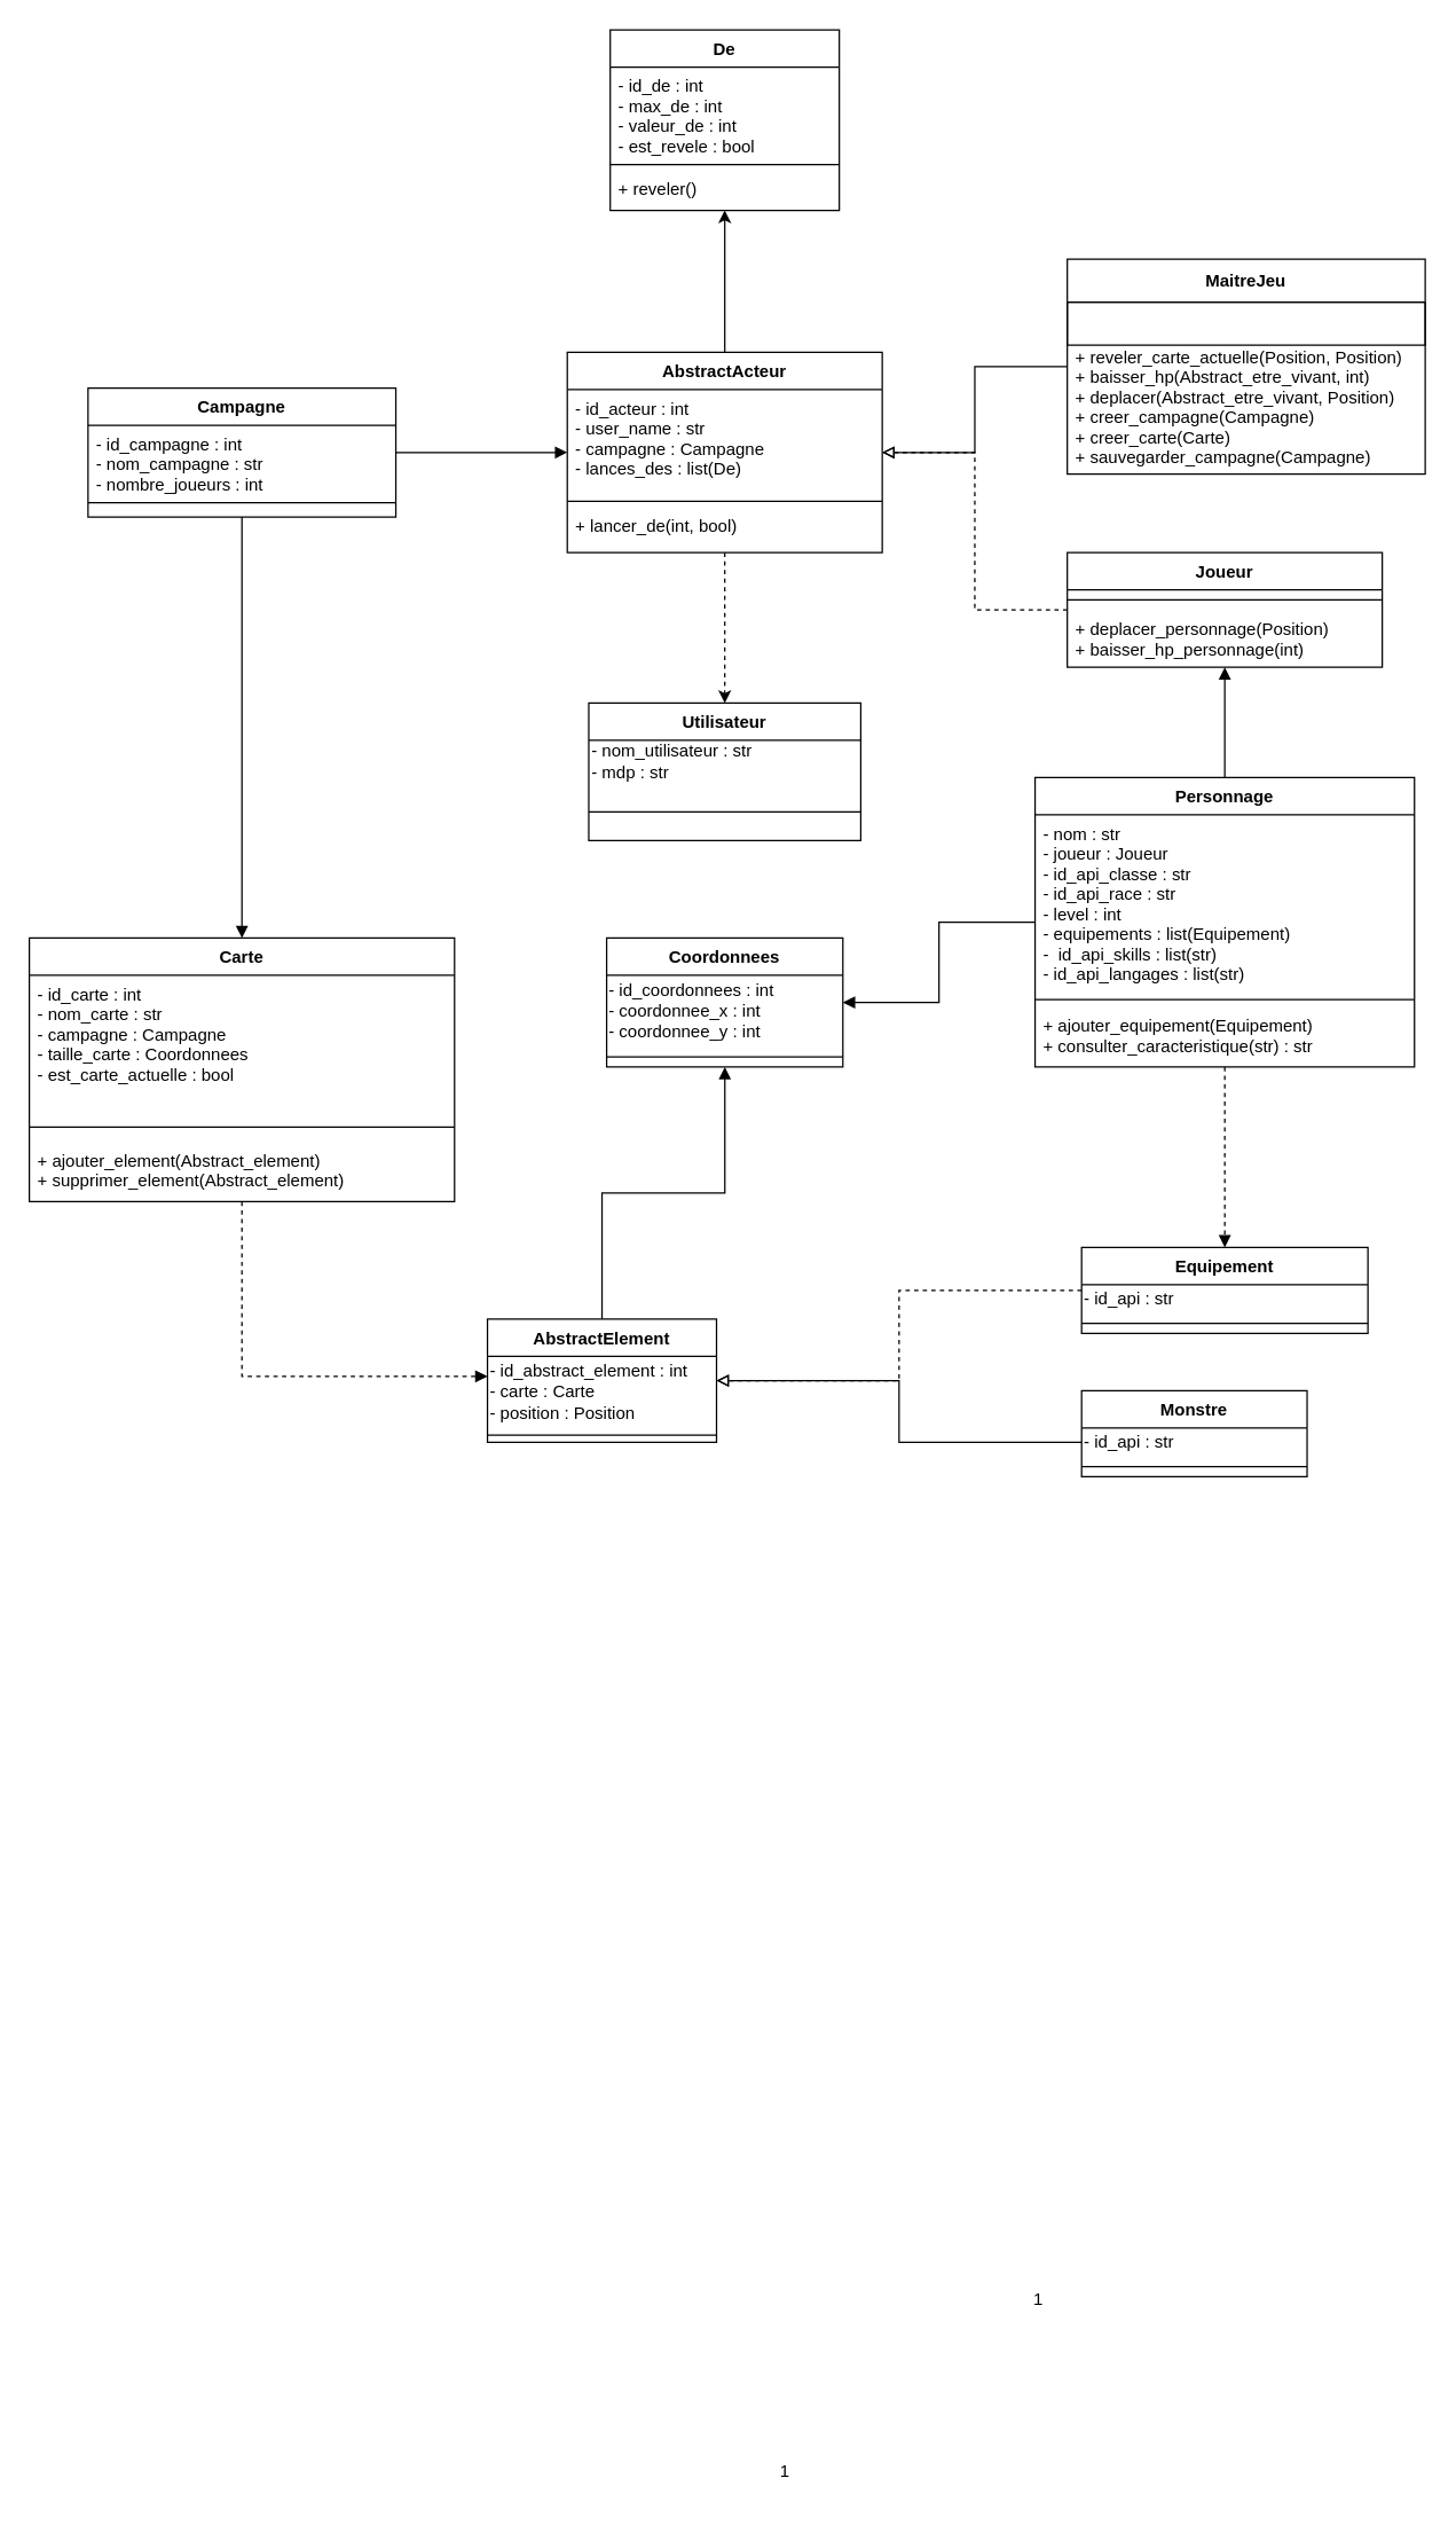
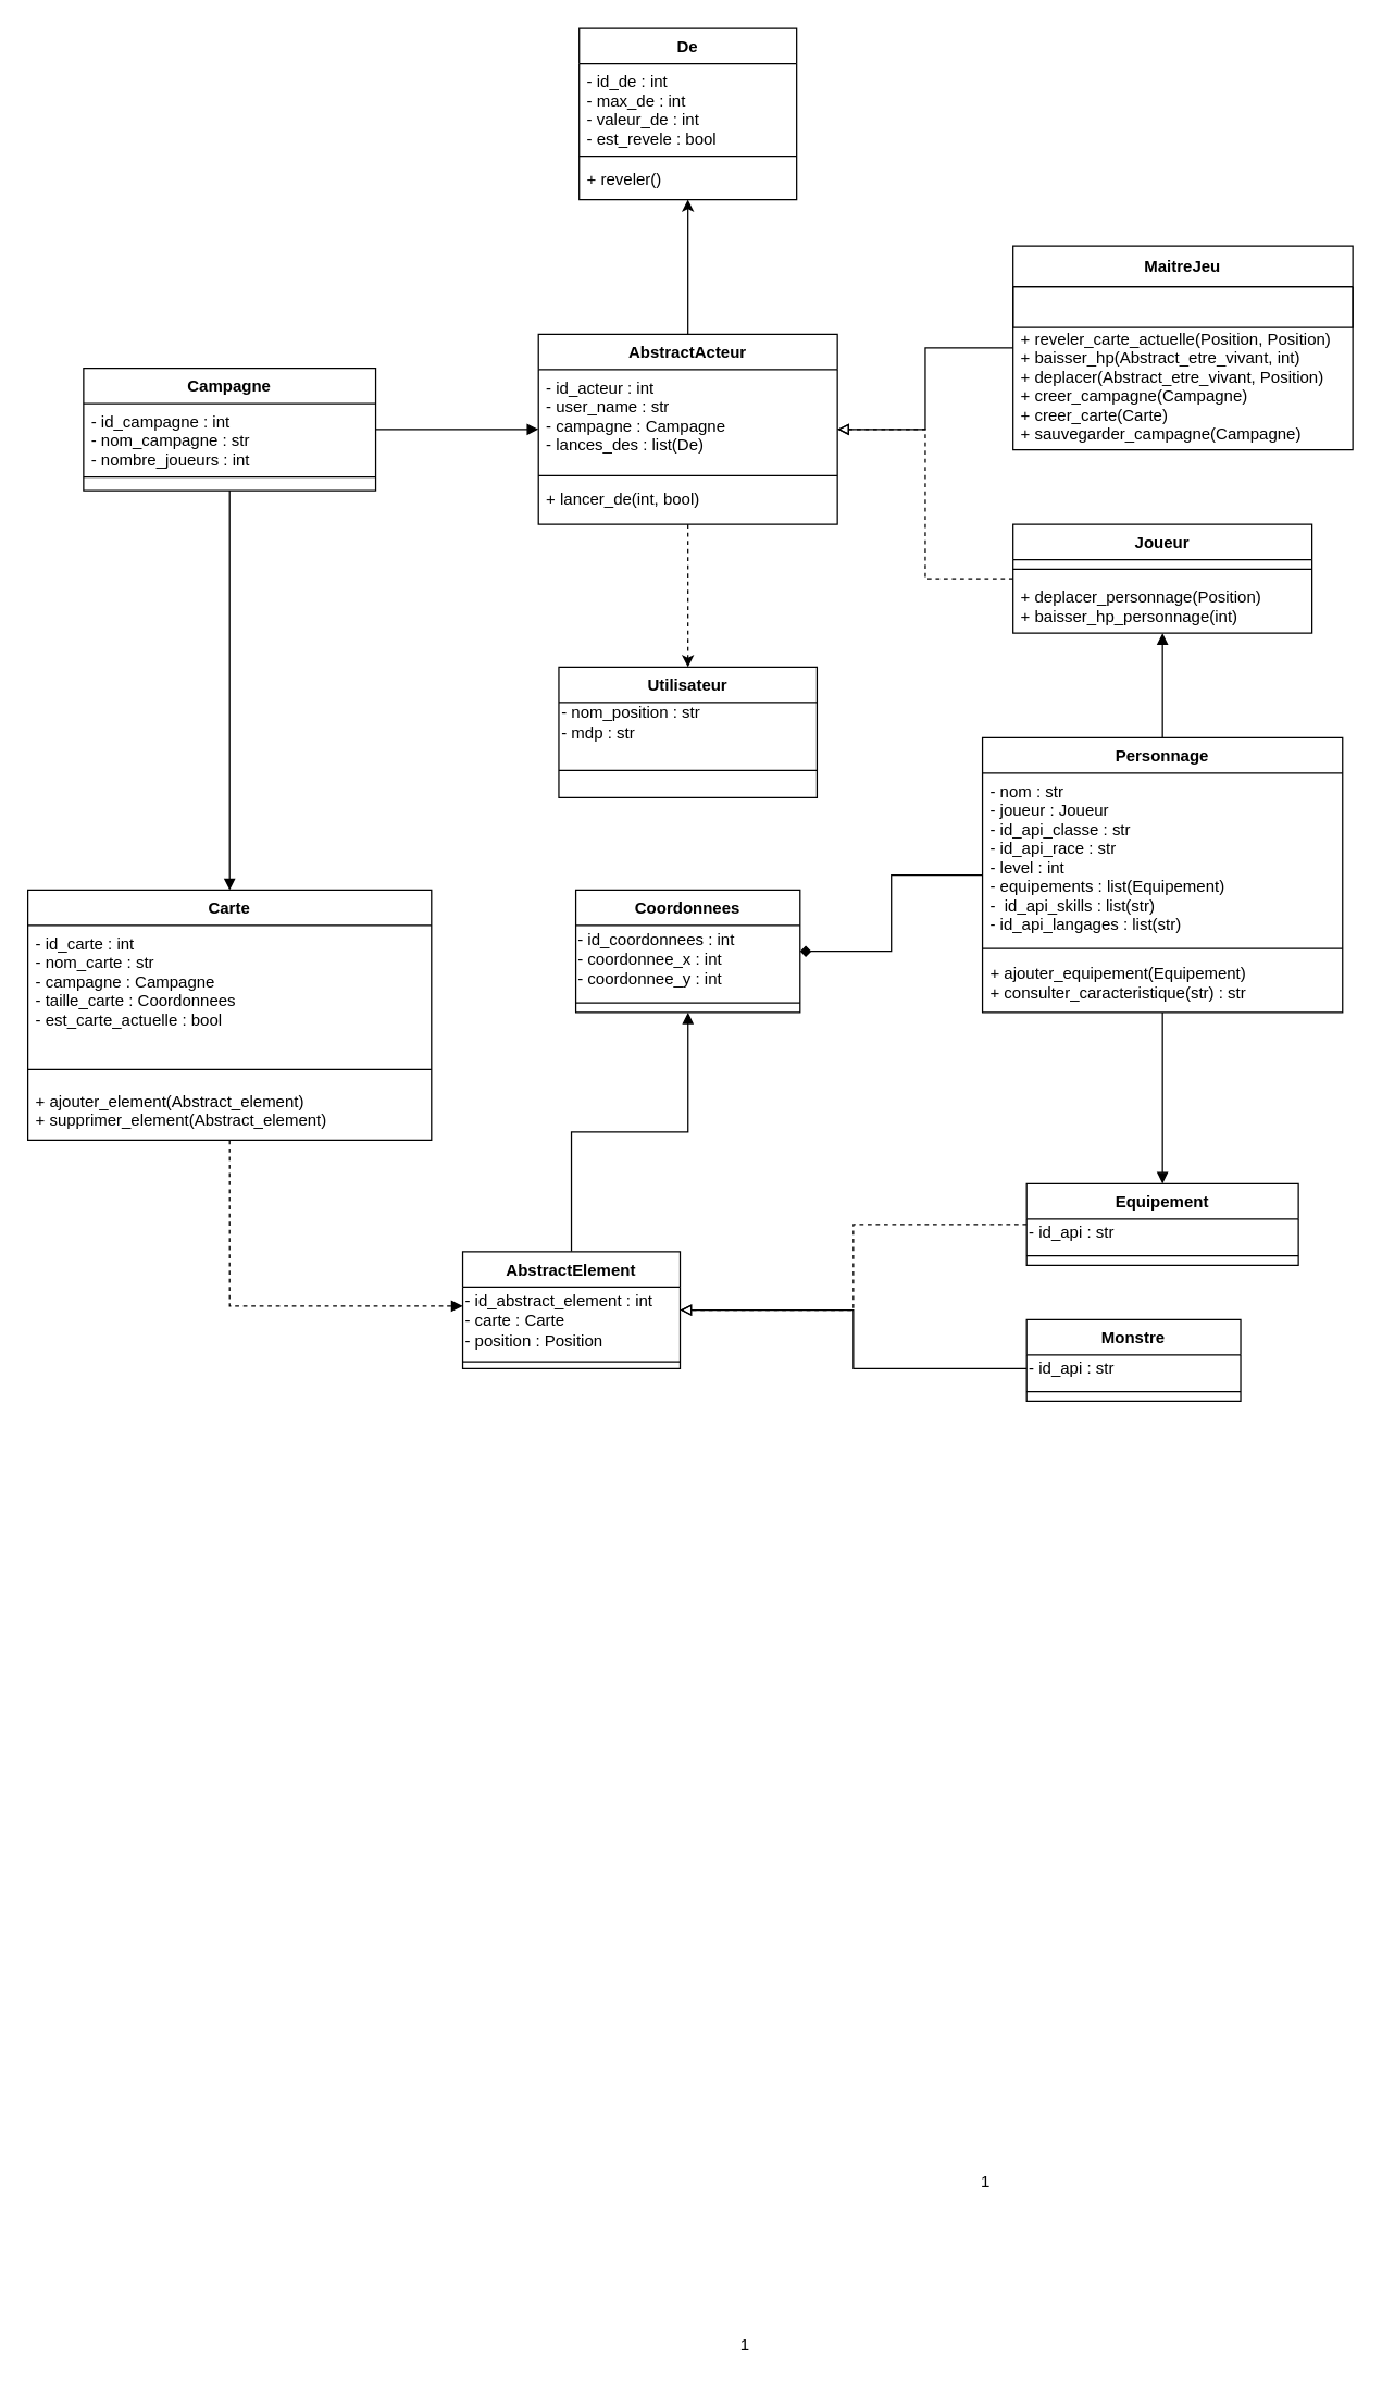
- <mxCell id="52" value="&lt;div&gt;- nom_utilisateur : str&lt;/div&gt;&lt;div&gt;- mdp : str&lt;/div&gt;" style="text;html=1;align=left;verticalAlign=middle;resizable=0;points=[];autosize=1;strokeColor=none;fillColor=none;" parent="51" vertex="1"><mxGeometry y="26" width="190" height="30" as="geometry" /></mxCell>
+ <mxCell id="52" value="&lt;div&gt;- nom_position : str&lt;/div&gt;&lt;div&gt;- mdp : str&lt;/div&gt;" style="text;html=1;align=left;verticalAlign=middle;resizable=0;points=[];autosize=1;strokeColor=none;fillColor=none;" parent="51" vertex="1"><mxGeometry y="26" width="190" height="30" as="geometry" /></mxCell>
- <mxCell id="4" style="edgeStyle=orthogonalEdgeStyle;rounded=0;orthogonalLoop=1;jettySize=auto;html=1;endArrow=block;endFill=1;" edge="1" parent="1" source="5" target="45"><mxGeometry relative="1" as="geometry" /></mxCell>
+ <mxCell id="4" style="edgeStyle=orthogonalEdgeStyle;rounded=0;orthogonalLoop=1;jettySize=auto;html=1;endArrow=diamond;endFill=1;" edge="1" parent="1" source="5" target="45"><mxGeometry relative="1" as="geometry" /></mxCell>
- <mxCell id="2" style="edgeStyle=orthogonalEdgeStyle;rounded=0;orthogonalLoop=1;jettySize=auto;html=1;endArrow=block;endFill=1;dashed=1;" edge="1" parent="1" source="5" target="42"><mxGeometry relative="1" as="geometry" /></mxCell>
+ <mxCell id="2" style="edgeStyle=orthogonalEdgeStyle;rounded=0;orthogonalLoop=1;jettySize=auto;html=1;endArrow=block;endFill=1;" edge="1" parent="1" source="5" target="42"><mxGeometry relative="1" as="geometry" /></mxCell>
